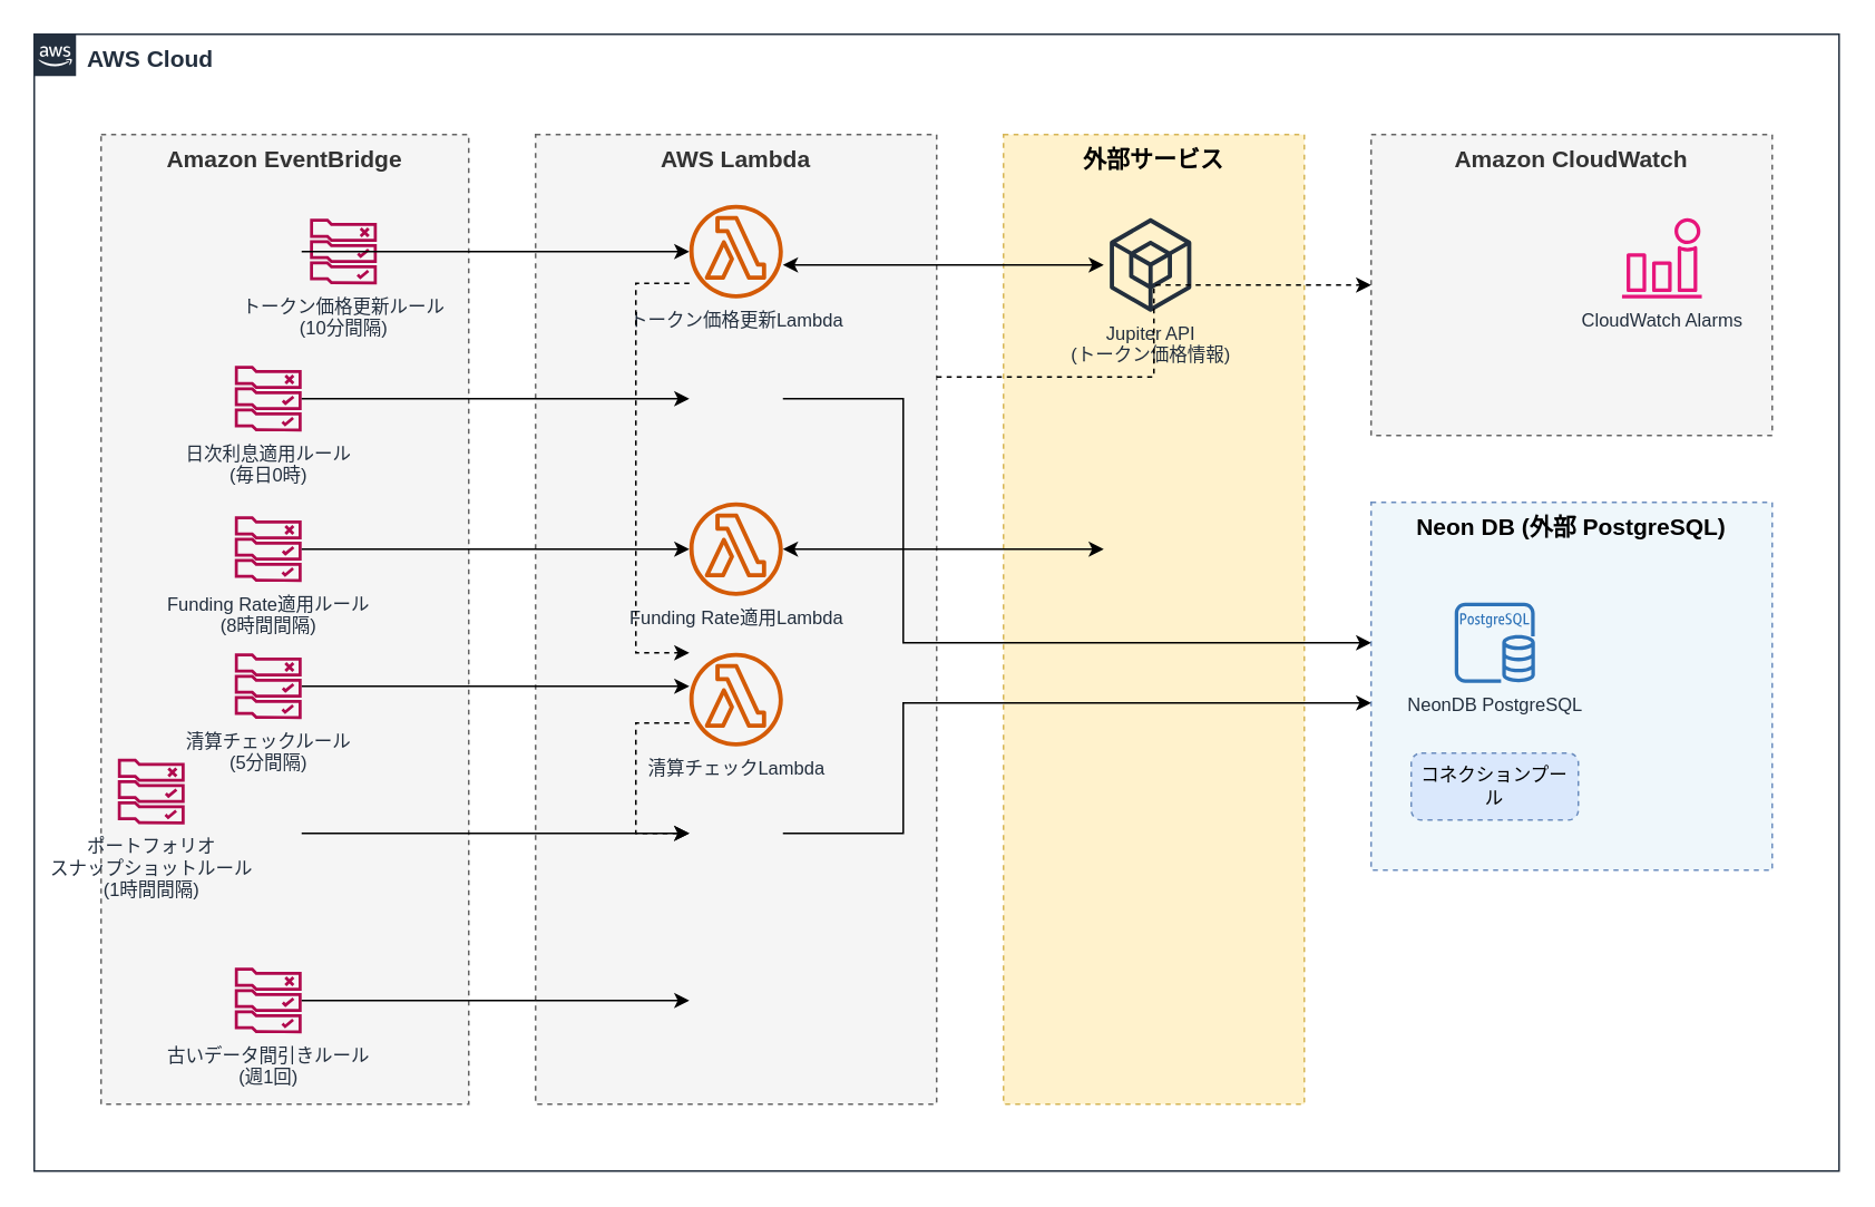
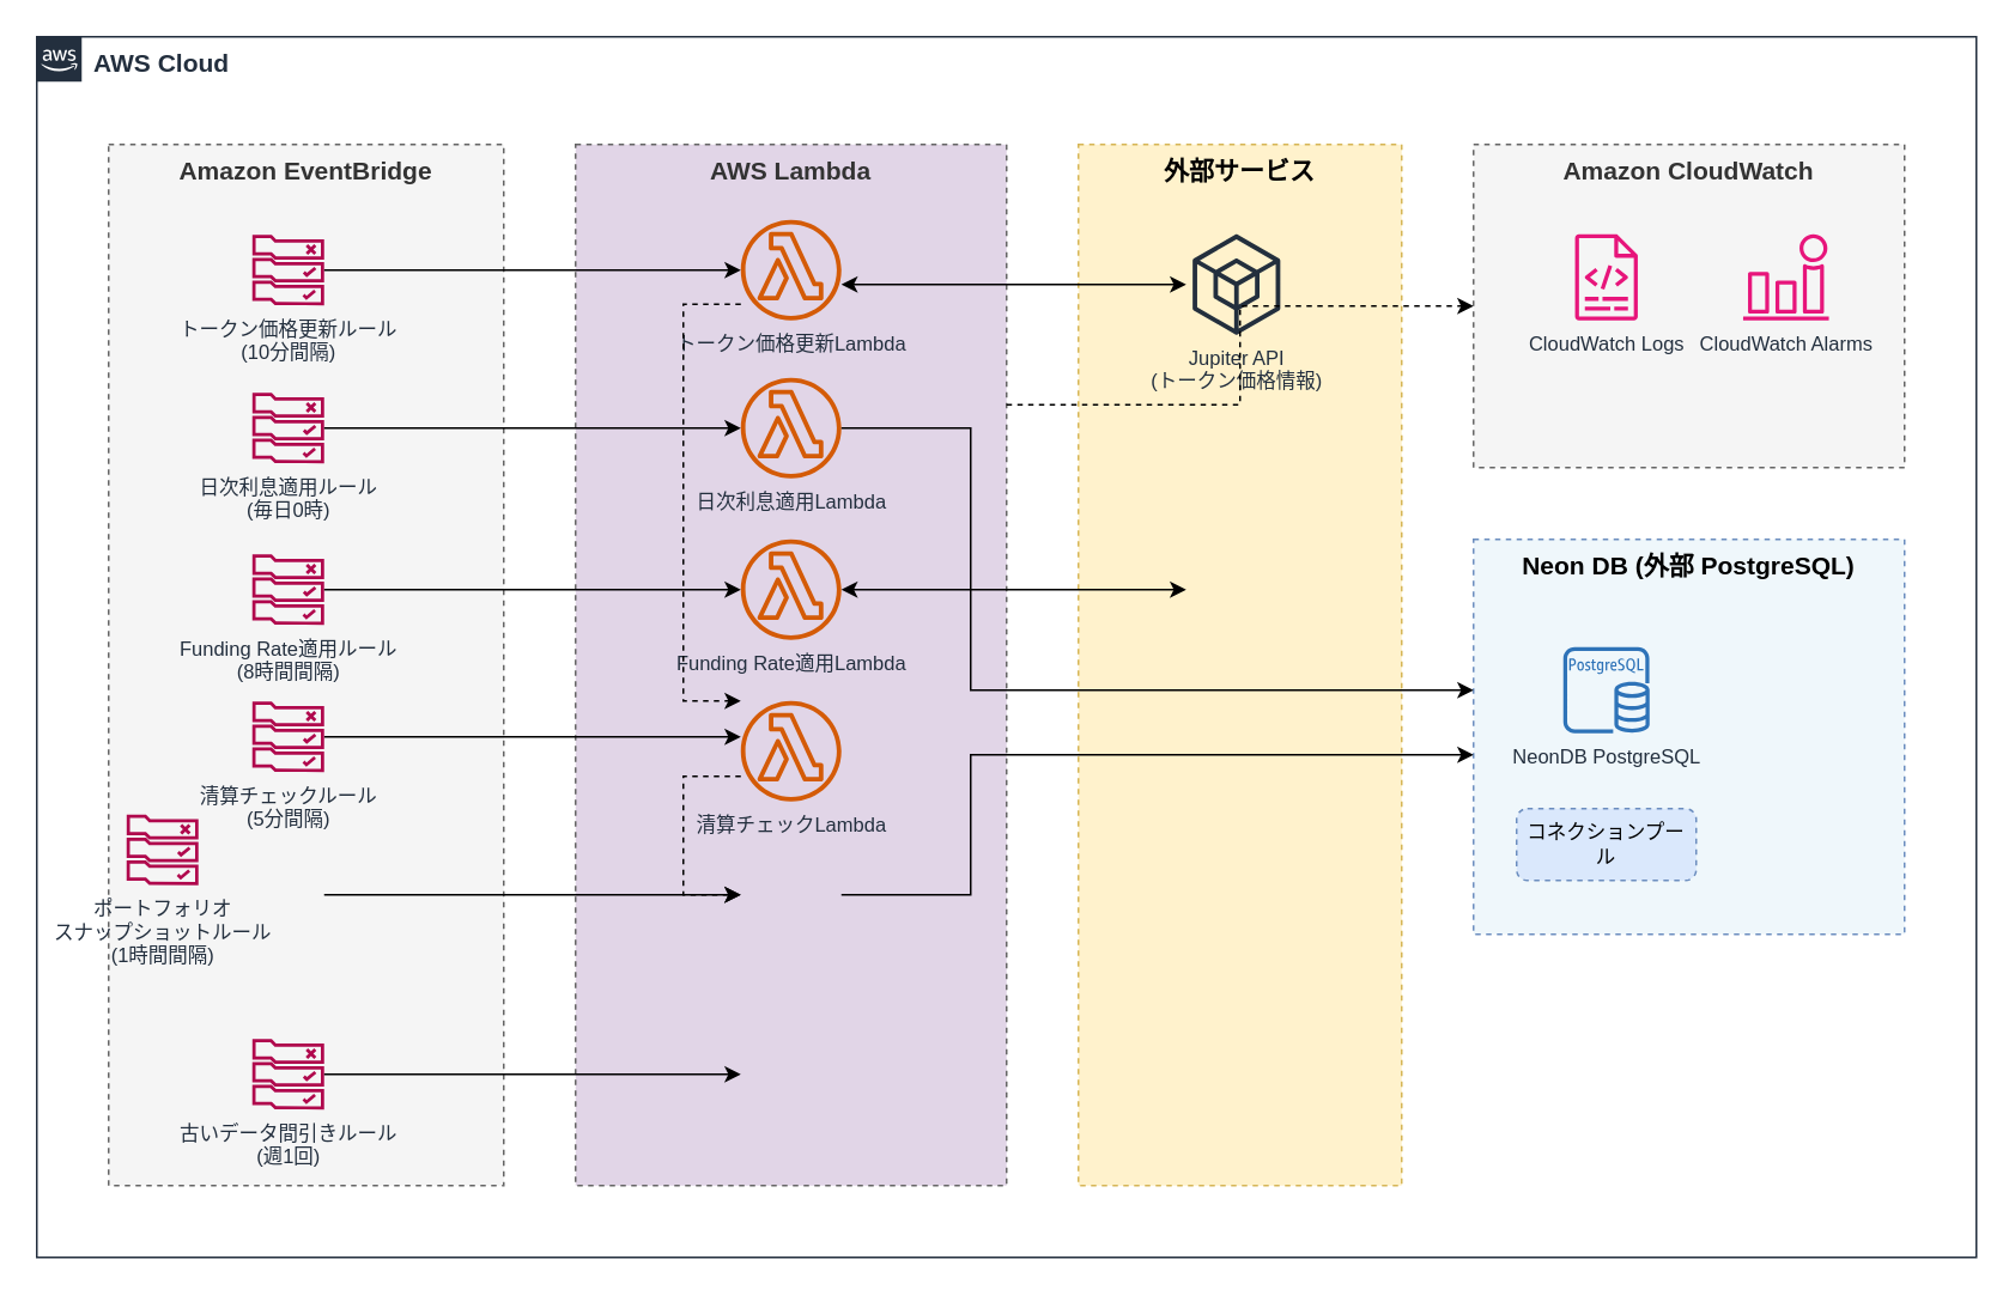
- <mxCell id="8" value="トークン価格更新ルール&#10;(10分間隔)" style="sketch=0;outlineConnect=0;fontColor=#232F3E;gradientColor=none;fillColor=#B0084D;strokeColor=none;dashed=0;verticalLabelPosition=bottom;verticalAlign=top;align=center;html=1;fontSize=11;fontStyle=0;aspect=fixed;pointerEvents=1;shape=mxgraph.aws4.rule_2;" parent="2" vertex="1"><mxGeometry x="165" y="110" width="40" height="40" as="geometry" /></mxCell>
+ <mxCell id="8" value="トークン価格更新ルール&#10;(10分間隔)" style="sketch=0;outlineConnect=0;fontColor=#232F3E;gradientColor=none;fillColor=#B0084D;strokeColor=none;dashed=0;verticalLabelPosition=bottom;verticalAlign=top;align=center;html=1;fontSize=11;fontStyle=0;aspect=fixed;pointerEvents=1;shape=mxgraph.aws4.rule_2;" parent="2" vertex="1"><mxGeometry x="120" y="110" width="40" height="40" as="geometry" /></mxCell>
+ <mxCell id="17" value="CloudWatch Logs" style="sketch=0;outlineConnect=0;fontColor=#232F3E;gradientColor=none;fillColor=#E7157B;strokeColor=none;dashed=0;verticalLabelPosition=bottom;verticalAlign=top;align=center;html=1;fontSize=11;fontStyle=0;aspect=fixed;pointerEvents=1;shape=mxgraph.aws4.logs;" parent="2" vertex="1"><mxGeometry x="850" y="110" width="48" height="48" as="geometry" /></mxCell>
+ <mxCell id="14" value="日次利息適用Lambda" style="sketch=0;outlineConnect=0;fontColor=#232F3E;gradientColor=none;fillColor=#D45B07;strokeColor=none;dashed=0;verticalLabelPosition=bottom;verticalAlign=top;align=center;html=1;fontSize=11;fontStyle=0;aspect=fixed;pointerEvents=1;shape=mxgraph.aws4.lambda_function;" parent="2" vertex="1"><mxGeometry x="392" y="190" width="56" height="56" as="geometry" /></mxCell>
- <mxCell id="4" value="AWS Lambda" style="fillColor=#f5f5f5;strokeColor=#666666;dashed=1;verticalAlign=top;fontStyle=1;fontSize=14;fontColor=#333333;" parent="2" vertex="1"><mxGeometry x="300" y="60" width="240" height="580" as="geometry" /></mxCell>
+ <mxCell id="4" value="AWS Lambda" style="fillColor=#e1d5e7;strokeColor=#666666;dashed=1;verticalAlign=top;fontStyle=1;fontSize=14;fontColor=#333333;" parent="2" vertex="1"><mxGeometry x="300" y="60" width="240" height="580" as="geometry" /></mxCell>
